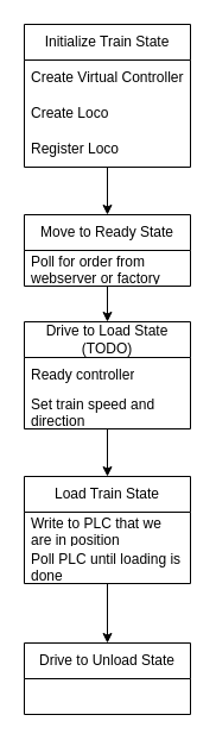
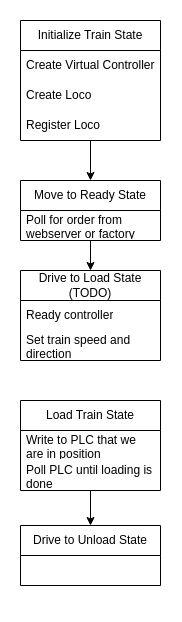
- <mxCell id="10" style="edgeStyle=orthogonalEdgeStyle;rounded=0;orthogonalLoop=1;jettySize=auto;html=1;exitX=0.5;exitY=1;exitDx=0;exitDy=0;entryX=0.5;entryY=0;entryDx=0;entryDy=0;" edge="1" parent="1" source="11" target="15"><mxGeometry relative="1" as="geometry" /></mxCell>
- <mxCell id="18" value="Drive to Unload State" style="swimlane;fontStyle=0;childLayout=stackLayout;horizontal=1;startSize=30;horizontalStack=0;resizeParent=1;resizeParentMax=0;resizeLast=0;collapsible=1;marginBottom=0;whiteSpace=wrap;html=1;" vertex="1" parent="1"><mxGeometry x="20" y="540" width="140" height="60" as="geometry" /></mxCell>
+ <mxCell id="18" value="Drive to Unload State" style="swimlane;fontStyle=0;childLayout=stackLayout;horizontal=1;startSize=30;horizontalStack=0;resizeParent=1;resizeParentMax=0;resizeLast=0;collapsible=1;marginBottom=0;whiteSpace=wrap;html=1;" vertex="1" parent="1"><mxGeometry x="20" y="525" width="140" height="60" as="geometry" /></mxCell>
